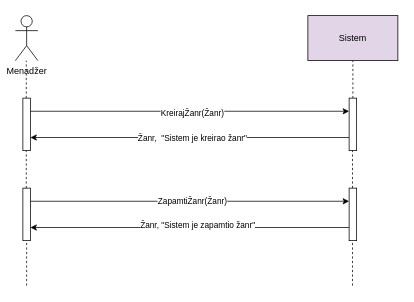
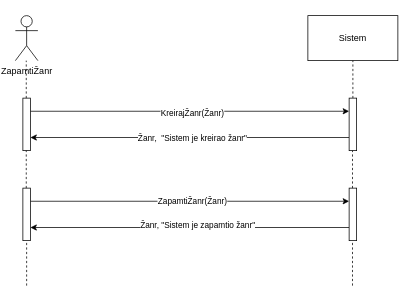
- <mxCell id="2" value="Sistem" style="rounded=0;whiteSpace=wrap;html=1;fillColor=#e1d5e7;" parent="1" vertex="1"><mxGeometry x="410" y="20" width="120" height="60" as="geometry" /></mxCell>
+ <mxCell id="2" value="Sistem" style="rounded=0;whiteSpace=wrap;html=1;" parent="1" vertex="1"><mxGeometry x="410" y="20" width="120" height="60" as="geometry" /></mxCell>
- <mxCell id="4" value="Menadžer" style="shape=umlActor;verticalLabelPosition=bottom;verticalAlign=top;html=1;outlineConnect=0;" parent="1" vertex="1"><mxGeometry x="20" y="20" width="30" height="60" as="geometry" /></mxCell>
+ <mxCell id="4" value="ZapamtiŽanr" style="shape=umlActor;verticalLabelPosition=bottom;verticalAlign=top;html=1;outlineConnect=0;" parent="1" vertex="1"><mxGeometry x="20" y="20" width="30" height="60" as="geometry" /></mxCell>
